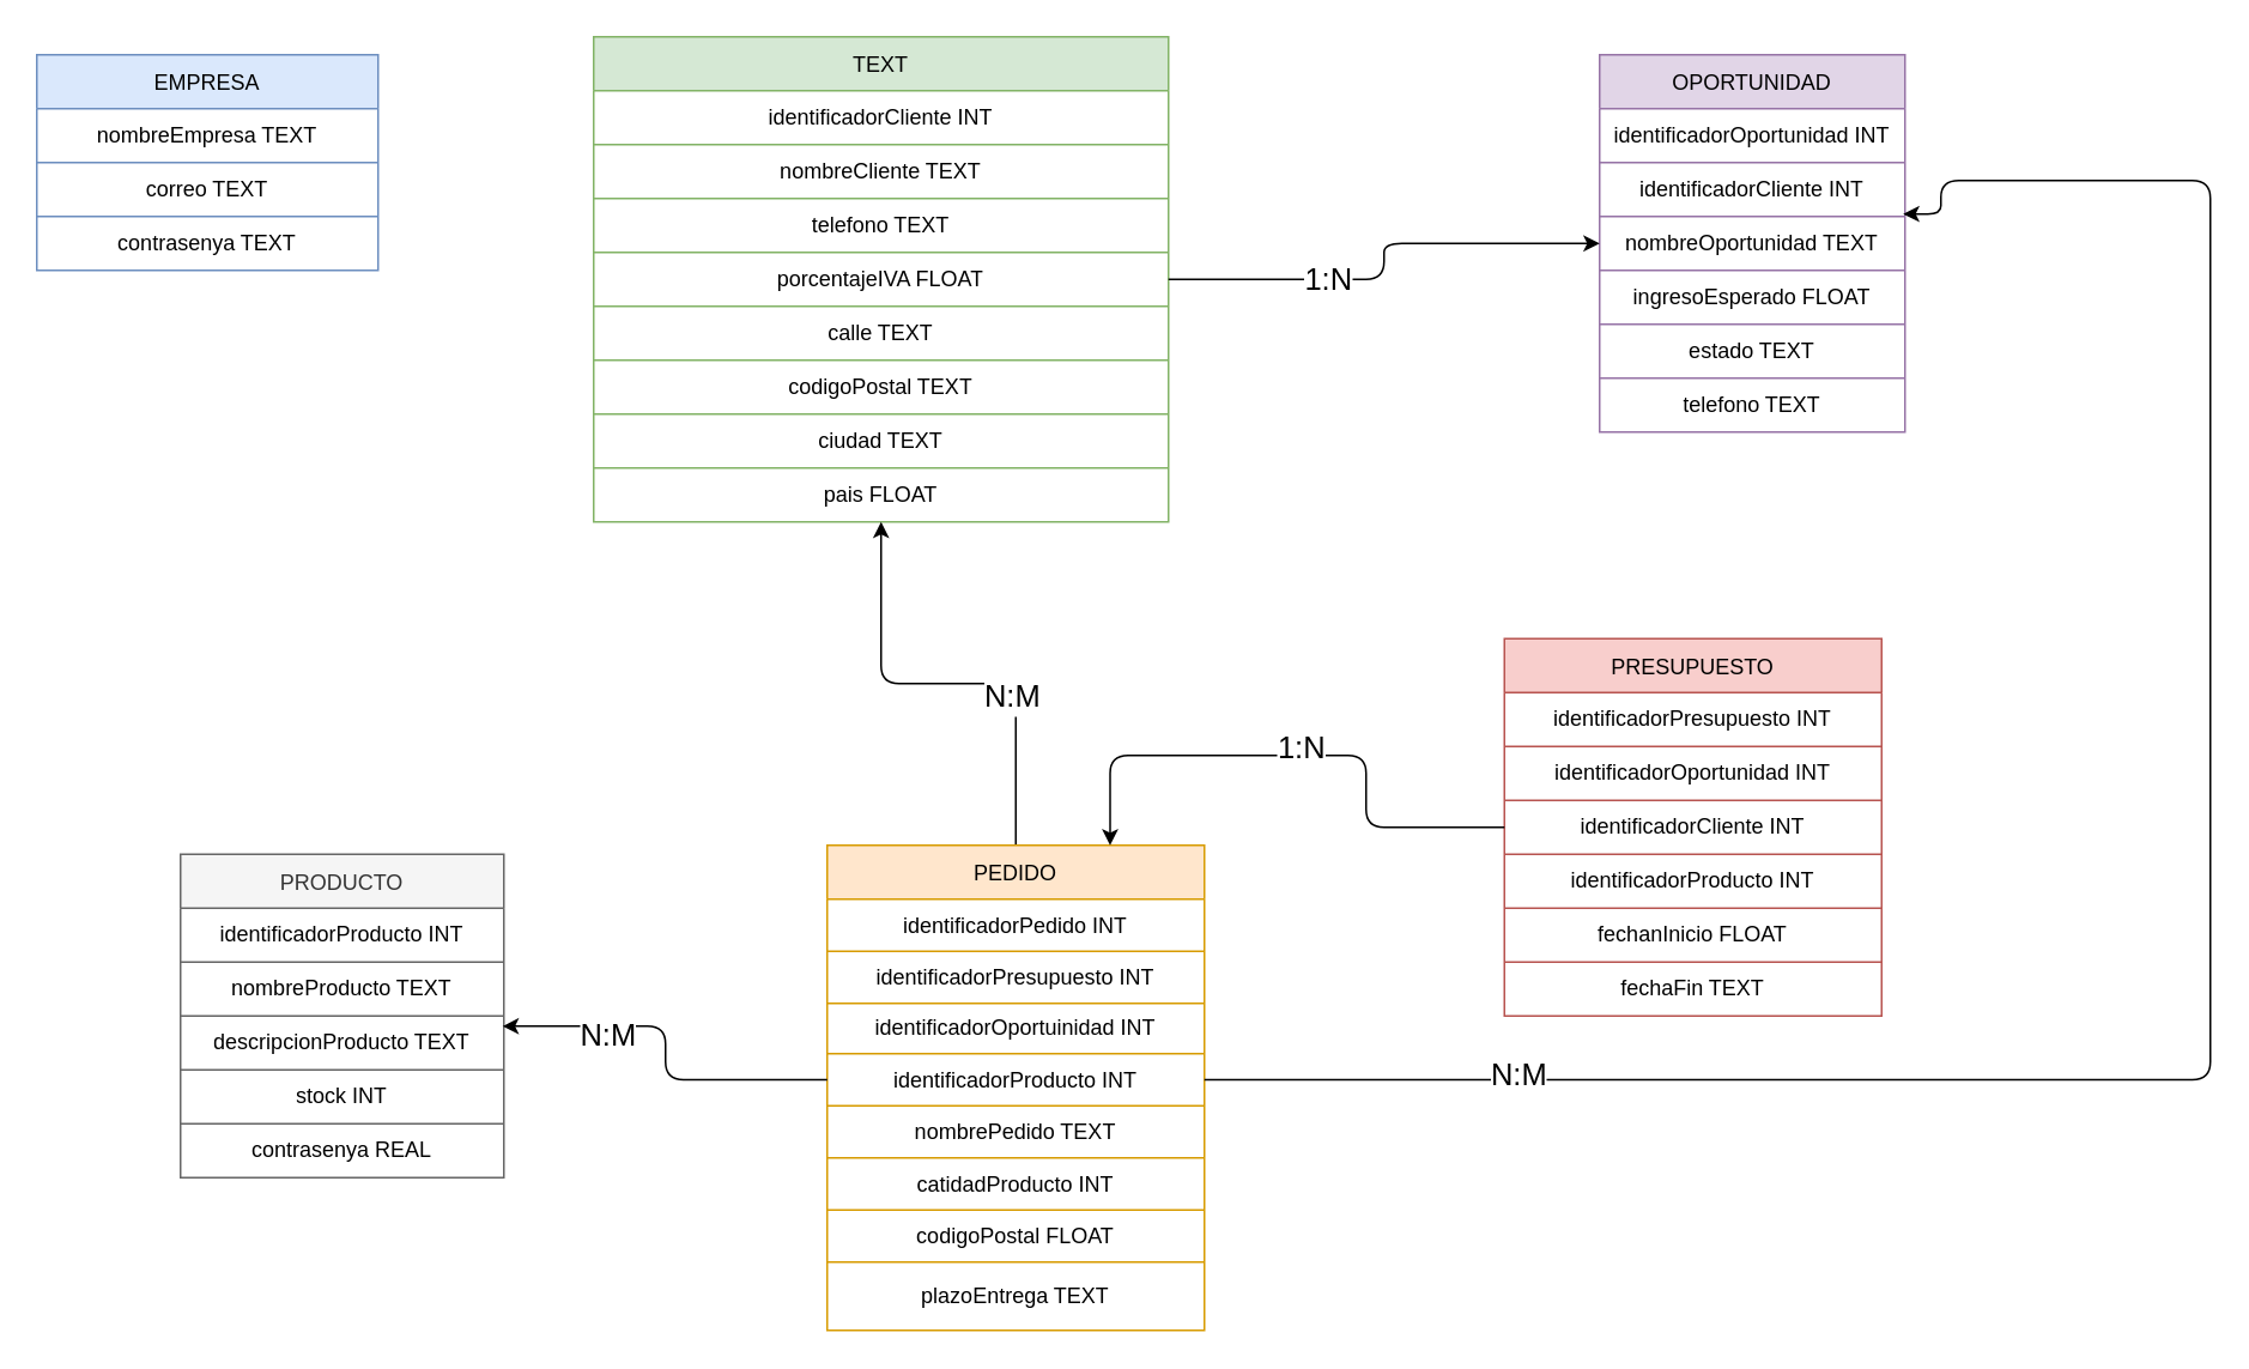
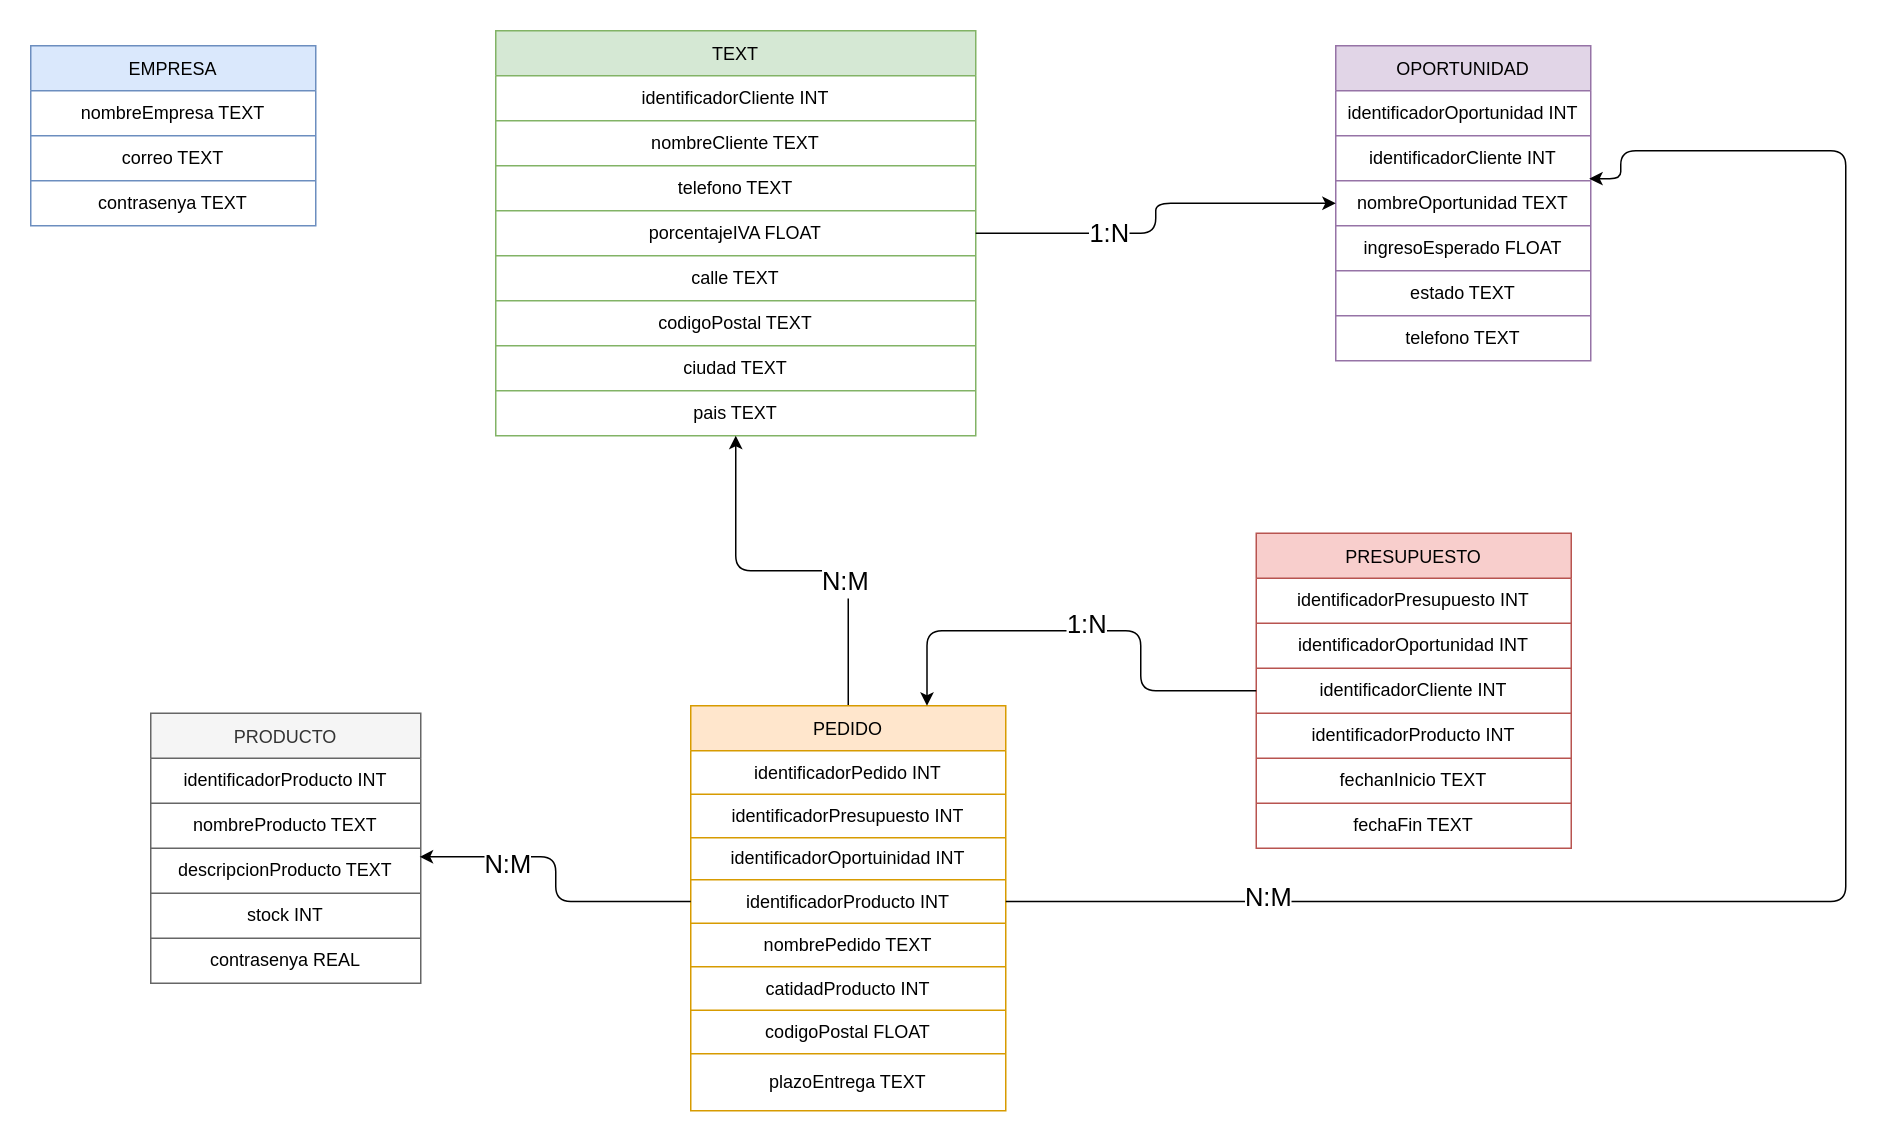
- <mxCell id="25" value="pais FLOAT" style="shape=partialRectangle;html=1;whiteSpace=wrap;connectable=0;strokeColor=inherit;overflow=hidden;fillColor=none;top=0;left=0;bottom=0;right=0;pointerEvents=1;" vertex="1" parent="24"><mxGeometry width="320" height="30" as="geometry"><mxRectangle width="320" height="30" as="alternateBounds" /></mxGeometry></mxCell>
+ <mxCell id="25" value="pais TEXT" style="shape=partialRectangle;html=1;whiteSpace=wrap;connectable=0;strokeColor=inherit;overflow=hidden;fillColor=none;top=0;left=0;bottom=0;right=0;pointerEvents=1;" vertex="1" parent="24"><mxGeometry width="320" height="30" as="geometry"><mxRectangle width="320" height="30" as="alternateBounds" /></mxGeometry></mxCell>
- <mxCell id="60" value="fechanInicio FLOAT" style="shape=partialRectangle;html=1;whiteSpace=wrap;connectable=0;strokeColor=inherit;overflow=hidden;fillColor=none;top=0;left=0;bottom=0;right=0;pointerEvents=1;" vertex="1" parent="59"><mxGeometry width="210" height="30" as="geometry"><mxRectangle width="210" height="30" as="alternateBounds" /></mxGeometry></mxCell>
+ <mxCell id="60" value="fechanInicio TEXT" style="shape=partialRectangle;html=1;whiteSpace=wrap;connectable=0;strokeColor=inherit;overflow=hidden;fillColor=none;top=0;left=0;bottom=0;right=0;pointerEvents=1;" vertex="1" parent="59"><mxGeometry width="210" height="30" as="geometry"><mxRectangle width="210" height="30" as="alternateBounds" /></mxGeometry></mxCell>
